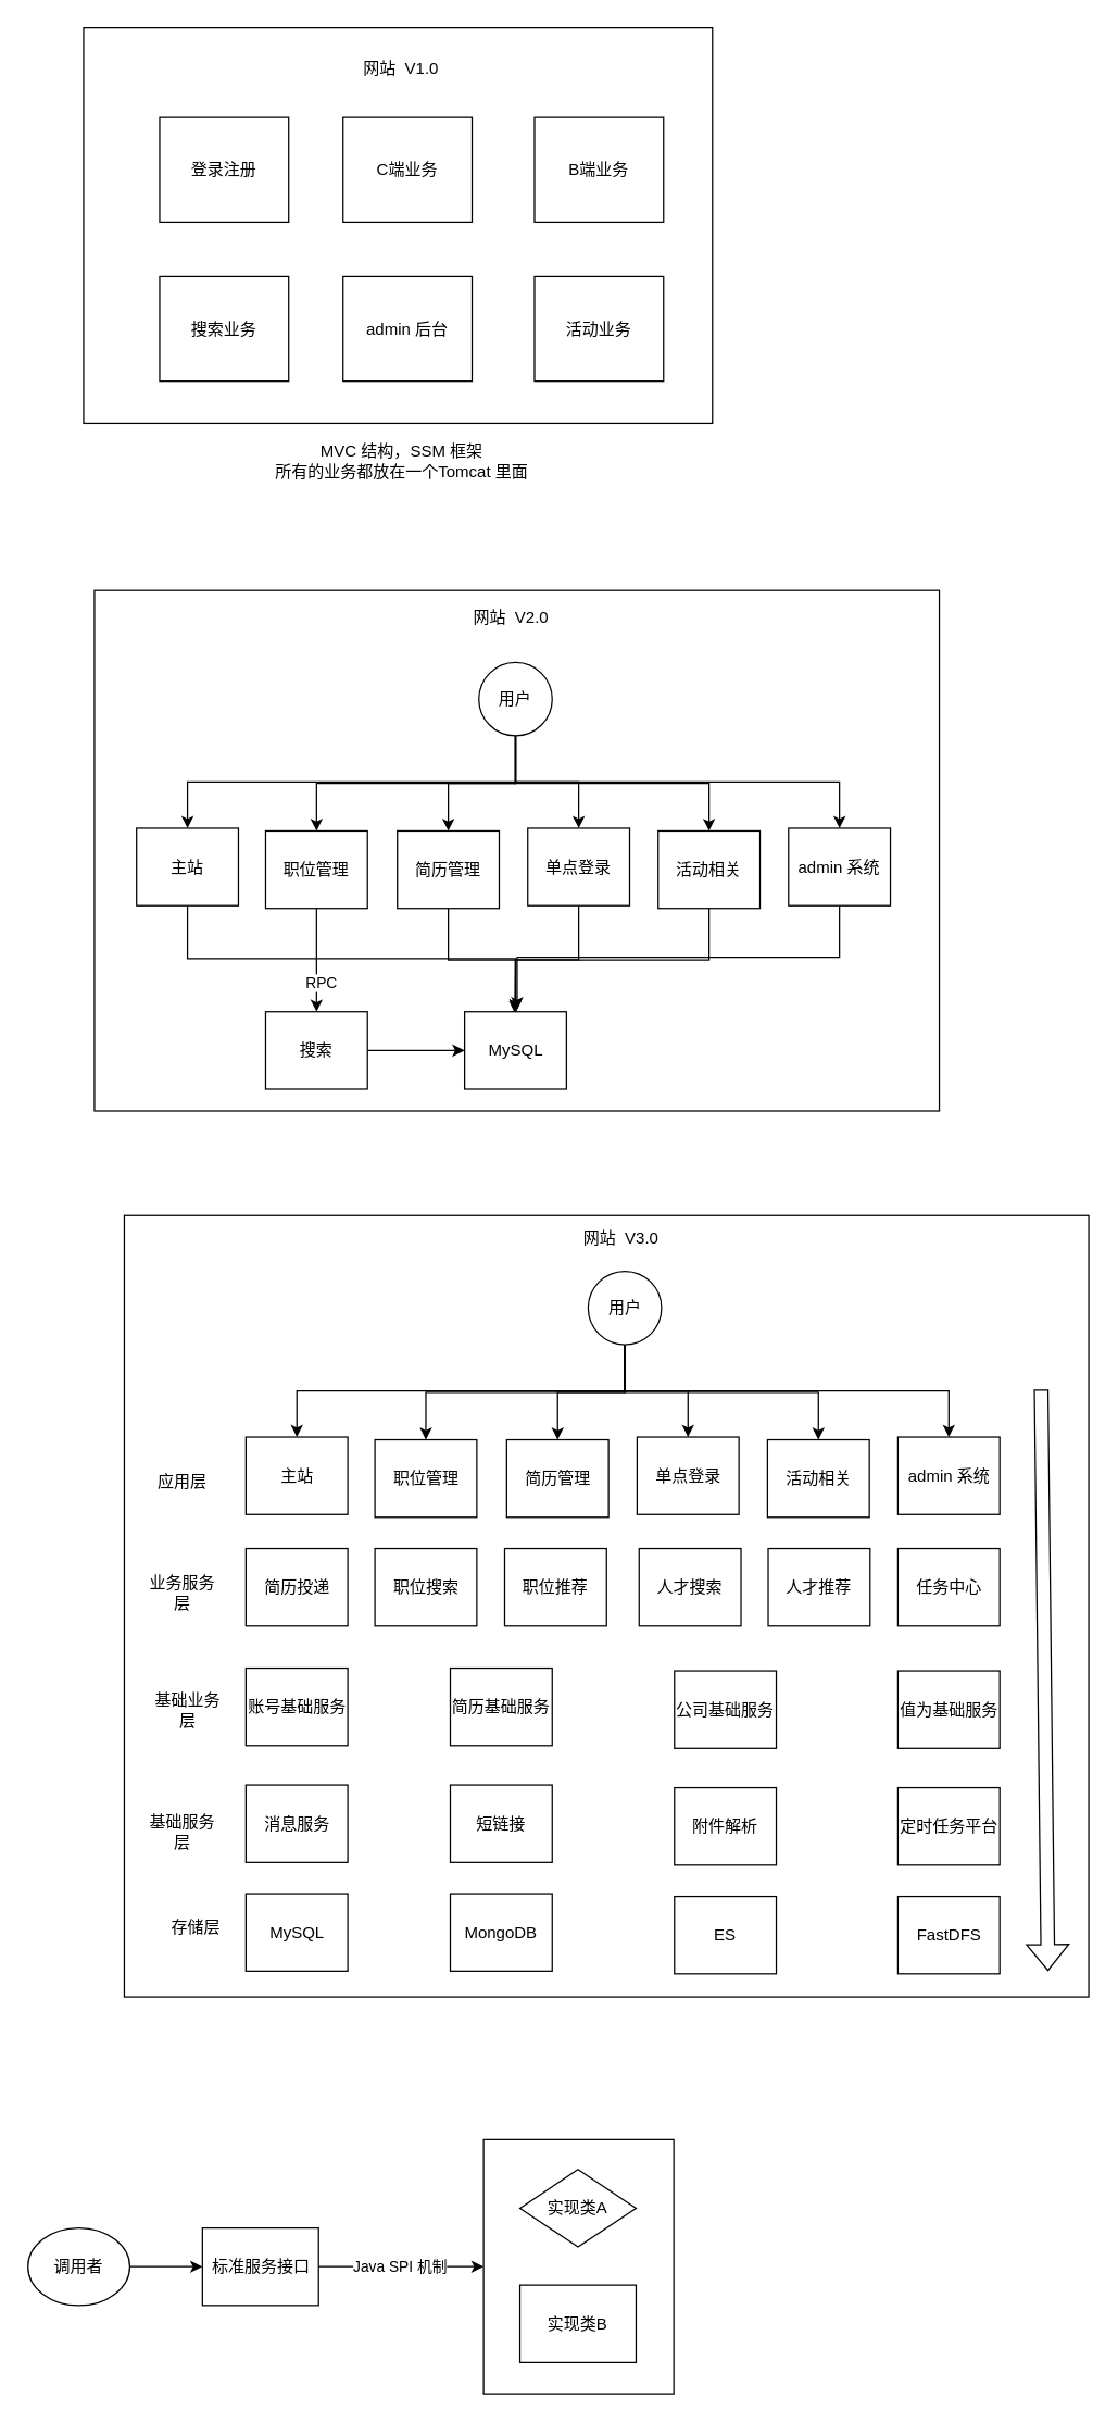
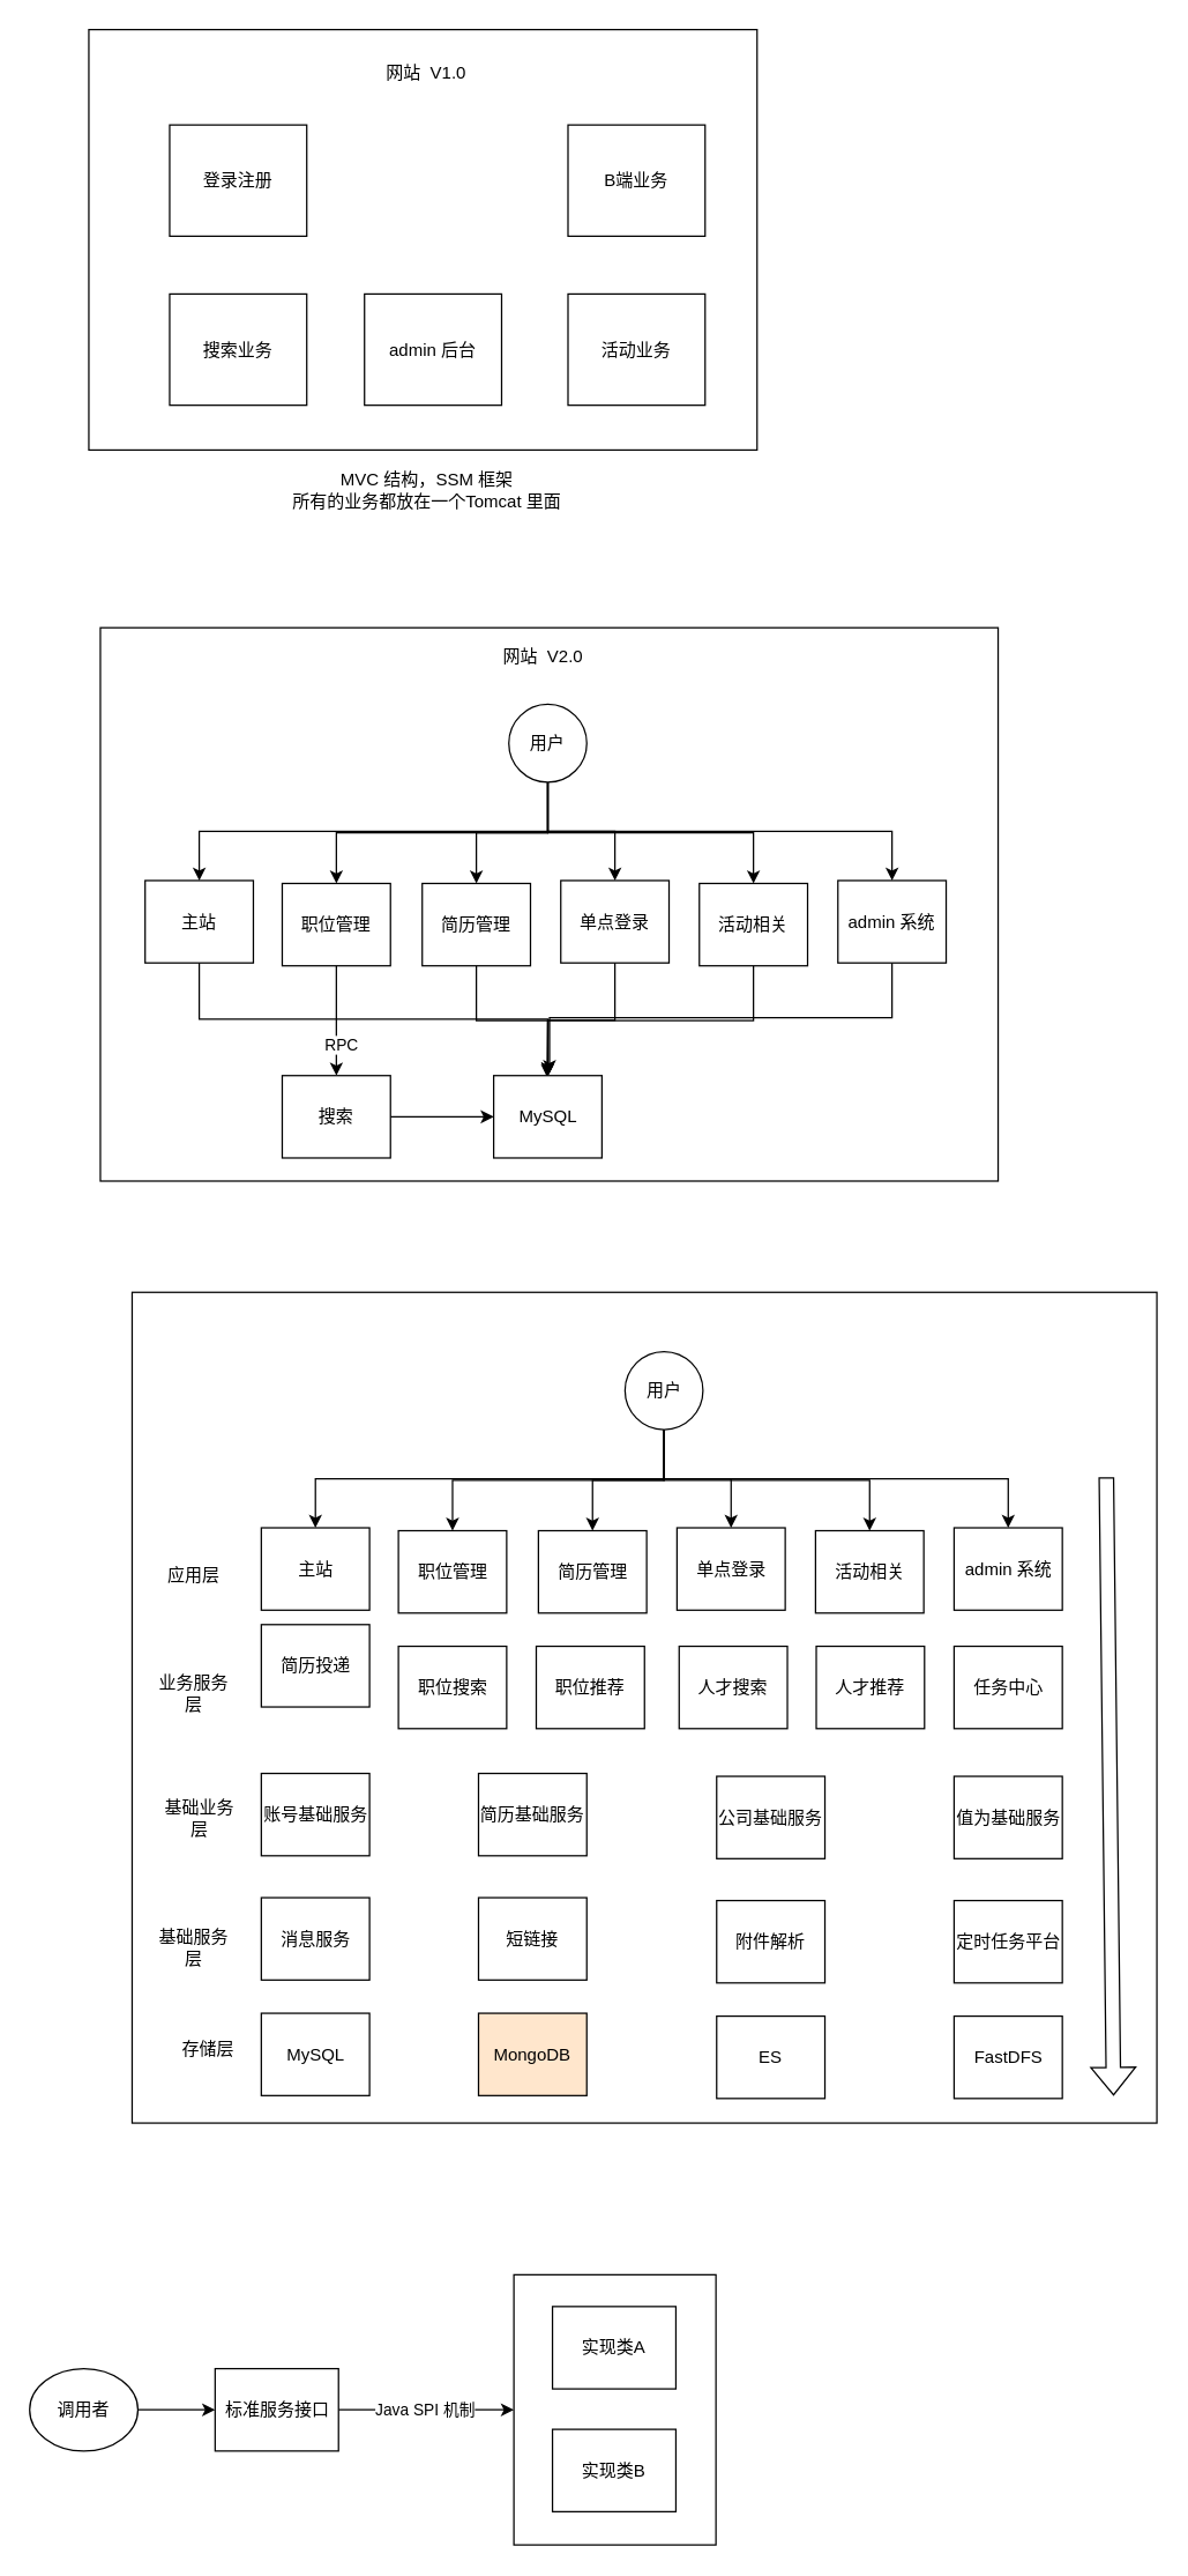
- <mxCell id="5" value="C端业务" style="rounded=0;whiteSpace=wrap;html=1;" parent="1" vertex="1"><mxGeometry x="252" y="86" width="95" height="77" as="geometry" /></mxCell>
- <mxCell id="37" value="网站&amp;nbsp; V3.0" style="text;html=1;strokeColor=none;fillColor=none;align=center;verticalAlign=middle;whiteSpace=wrap;rounded=0;" vertex="1" parent="1"><mxGeometry x="426.5" y="896" width="60" height="30" as="geometry" /></mxCell>
- <mxCell id="51" value="简历投递" style="rounded=0;whiteSpace=wrap;html=1;" vertex="1" parent="1"><mxGeometry x="180.5" y="1139" width="75" height="57" as="geometry" /></mxCell>
+ <mxCell id="51" value="简历投递" style="rounded=0;whiteSpace=wrap;html=1;" vertex="1" parent="1"><mxGeometry x="180.5" y="1124" width="75" height="57" as="geometry" /></mxCell>
- <mxCell id="66" value="MongoDB" style="rounded=0;whiteSpace=wrap;html=1;" vertex="1" parent="1"><mxGeometry x="331" y="1393" width="75" height="57" as="geometry" /></mxCell>
+ <mxCell id="66" value="MongoDB" style="rounded=0;whiteSpace=wrap;html=1;fillColor=#ffe6cc;" vertex="1" parent="1"><mxGeometry x="331" y="1393" width="75" height="57" as="geometry" /></mxCell>
- <mxCell id="79" value="实现类A" style="rhombus;whiteSpace=wrap;html=1;" vertex="1" parent="1"><mxGeometry x="382.25" y="1596" width="85.5" height="57" as="geometry" /></mxCell>
+ <mxCell id="79" value="实现类A" style="rounded=0;whiteSpace=wrap;html=1;" vertex="1" parent="1"><mxGeometry x="382.25" y="1596" width="85.5" height="57" as="geometry" /></mxCell>
